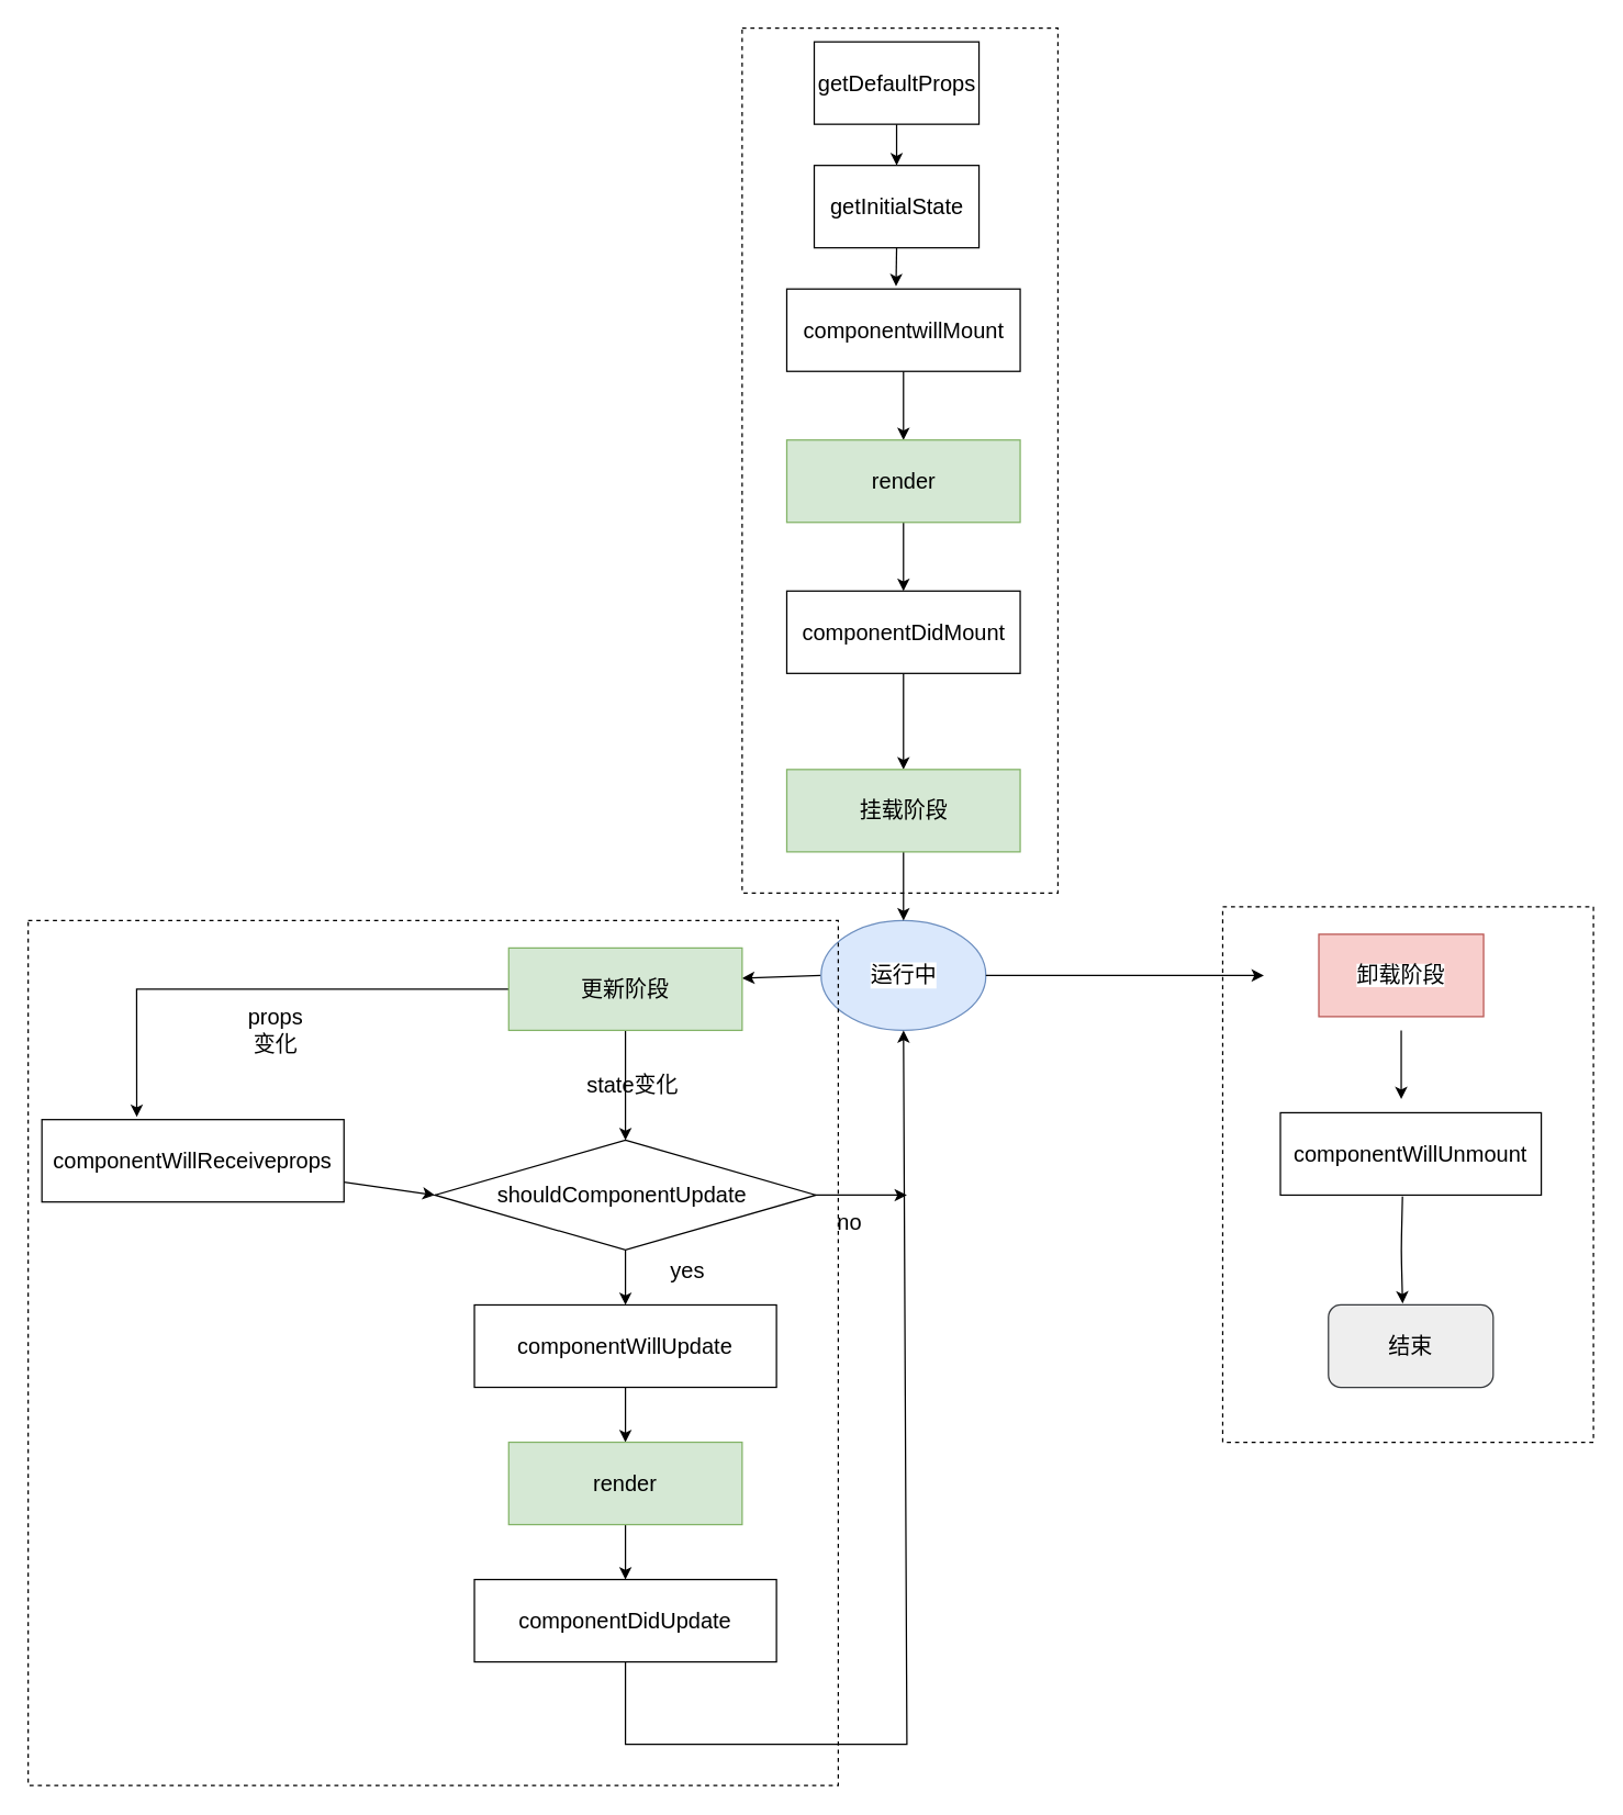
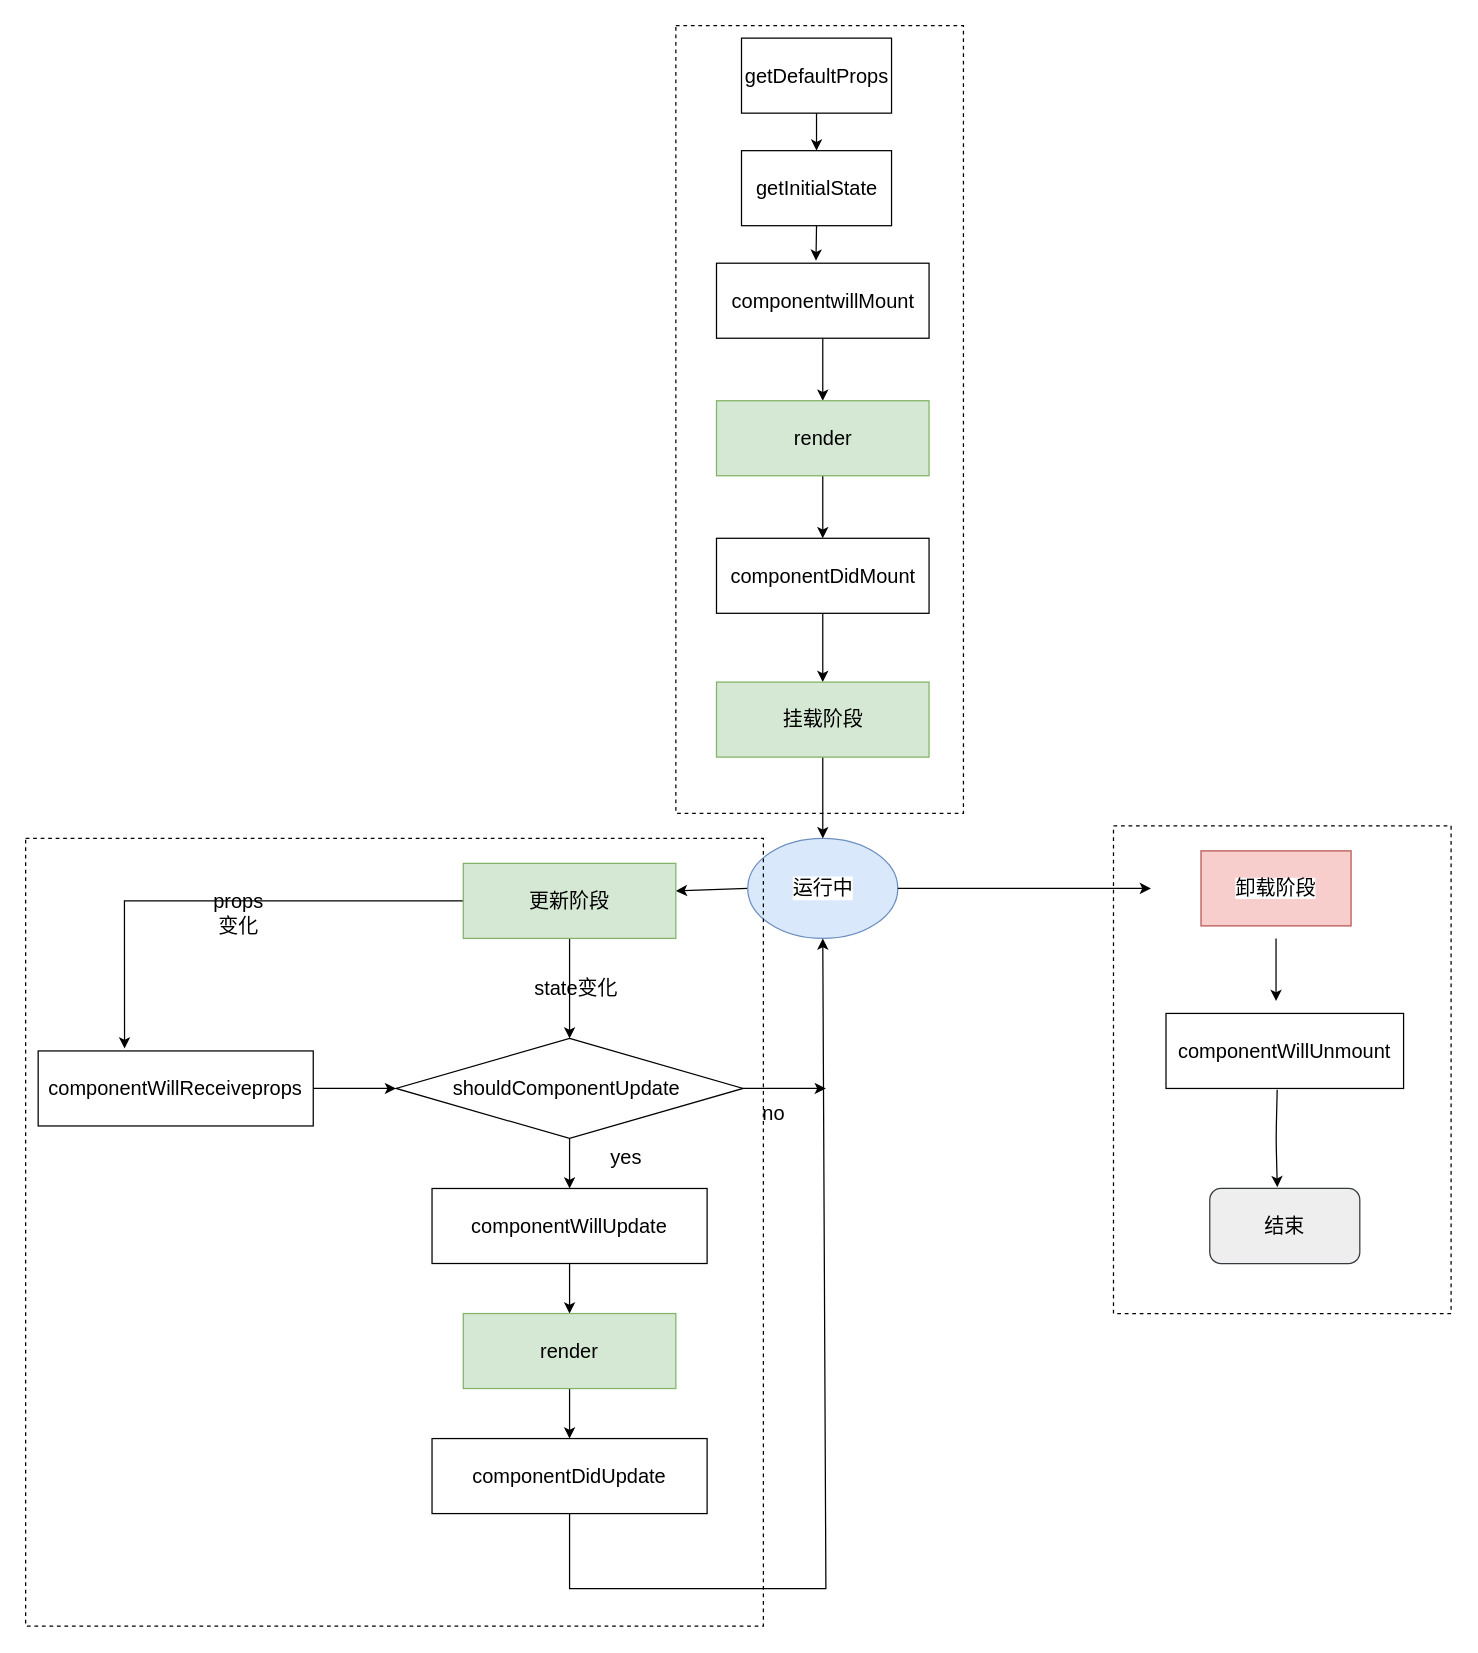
- <mxCell id="21" value="挂载阶段" style="rounded=0;whiteSpace=wrap;html=1;fontSize=16;direction=east;fillColor=#d5e8d4;strokeColor=#82b366;" vertex="1" parent="1"><mxGeometry x="572.5" y="560" width="170" height="60" as="geometry" /></mxCell>
+ <mxCell id="21" value="挂载阶段" style="rounded=0;whiteSpace=wrap;html=1;fontSize=16;direction=east;fillColor=#d5e8d4;strokeColor=#82b366;" vertex="1" parent="1"><mxGeometry x="572.5" y="545" width="170" height="60" as="geometry" /></mxCell>
- <mxCell id="38" value="props&lt;br&gt;变化" style="text;html=1;resizable=0;autosize=1;align=center;verticalAlign=middle;points=[];fillColor=none;strokeColor=none;rounded=0;fontSize=16;" vertex="1" parent="1"><mxGeometry x="170" y="730" width="60" height="40" as="geometry" /></mxCell>
+ <mxCell id="38" value="props&lt;br&gt;变化" style="text;html=1;resizable=0;autosize=1;align=center;verticalAlign=middle;points=[];fillColor=none;strokeColor=none;rounded=0;fontSize=16;" vertex="1" parent="1"><mxGeometry x="160" y="710" width="60" height="40" as="geometry" /></mxCell>
- <mxCell id="32" value="componentWillReceiveprops" style="rounded=0;whiteSpace=wrap;html=1;fontSize=16;direction=east;" vertex="1" parent="1"><mxGeometry x="30" y="815" width="220" height="60" as="geometry" /></mxCell>
+ <mxCell id="32" value="componentWillReceiveprops" style="rounded=0;whiteSpace=wrap;html=1;fontSize=16;direction=east;" vertex="1" parent="1"><mxGeometry x="30" y="840" width="220" height="60" as="geometry" /></mxCell>
